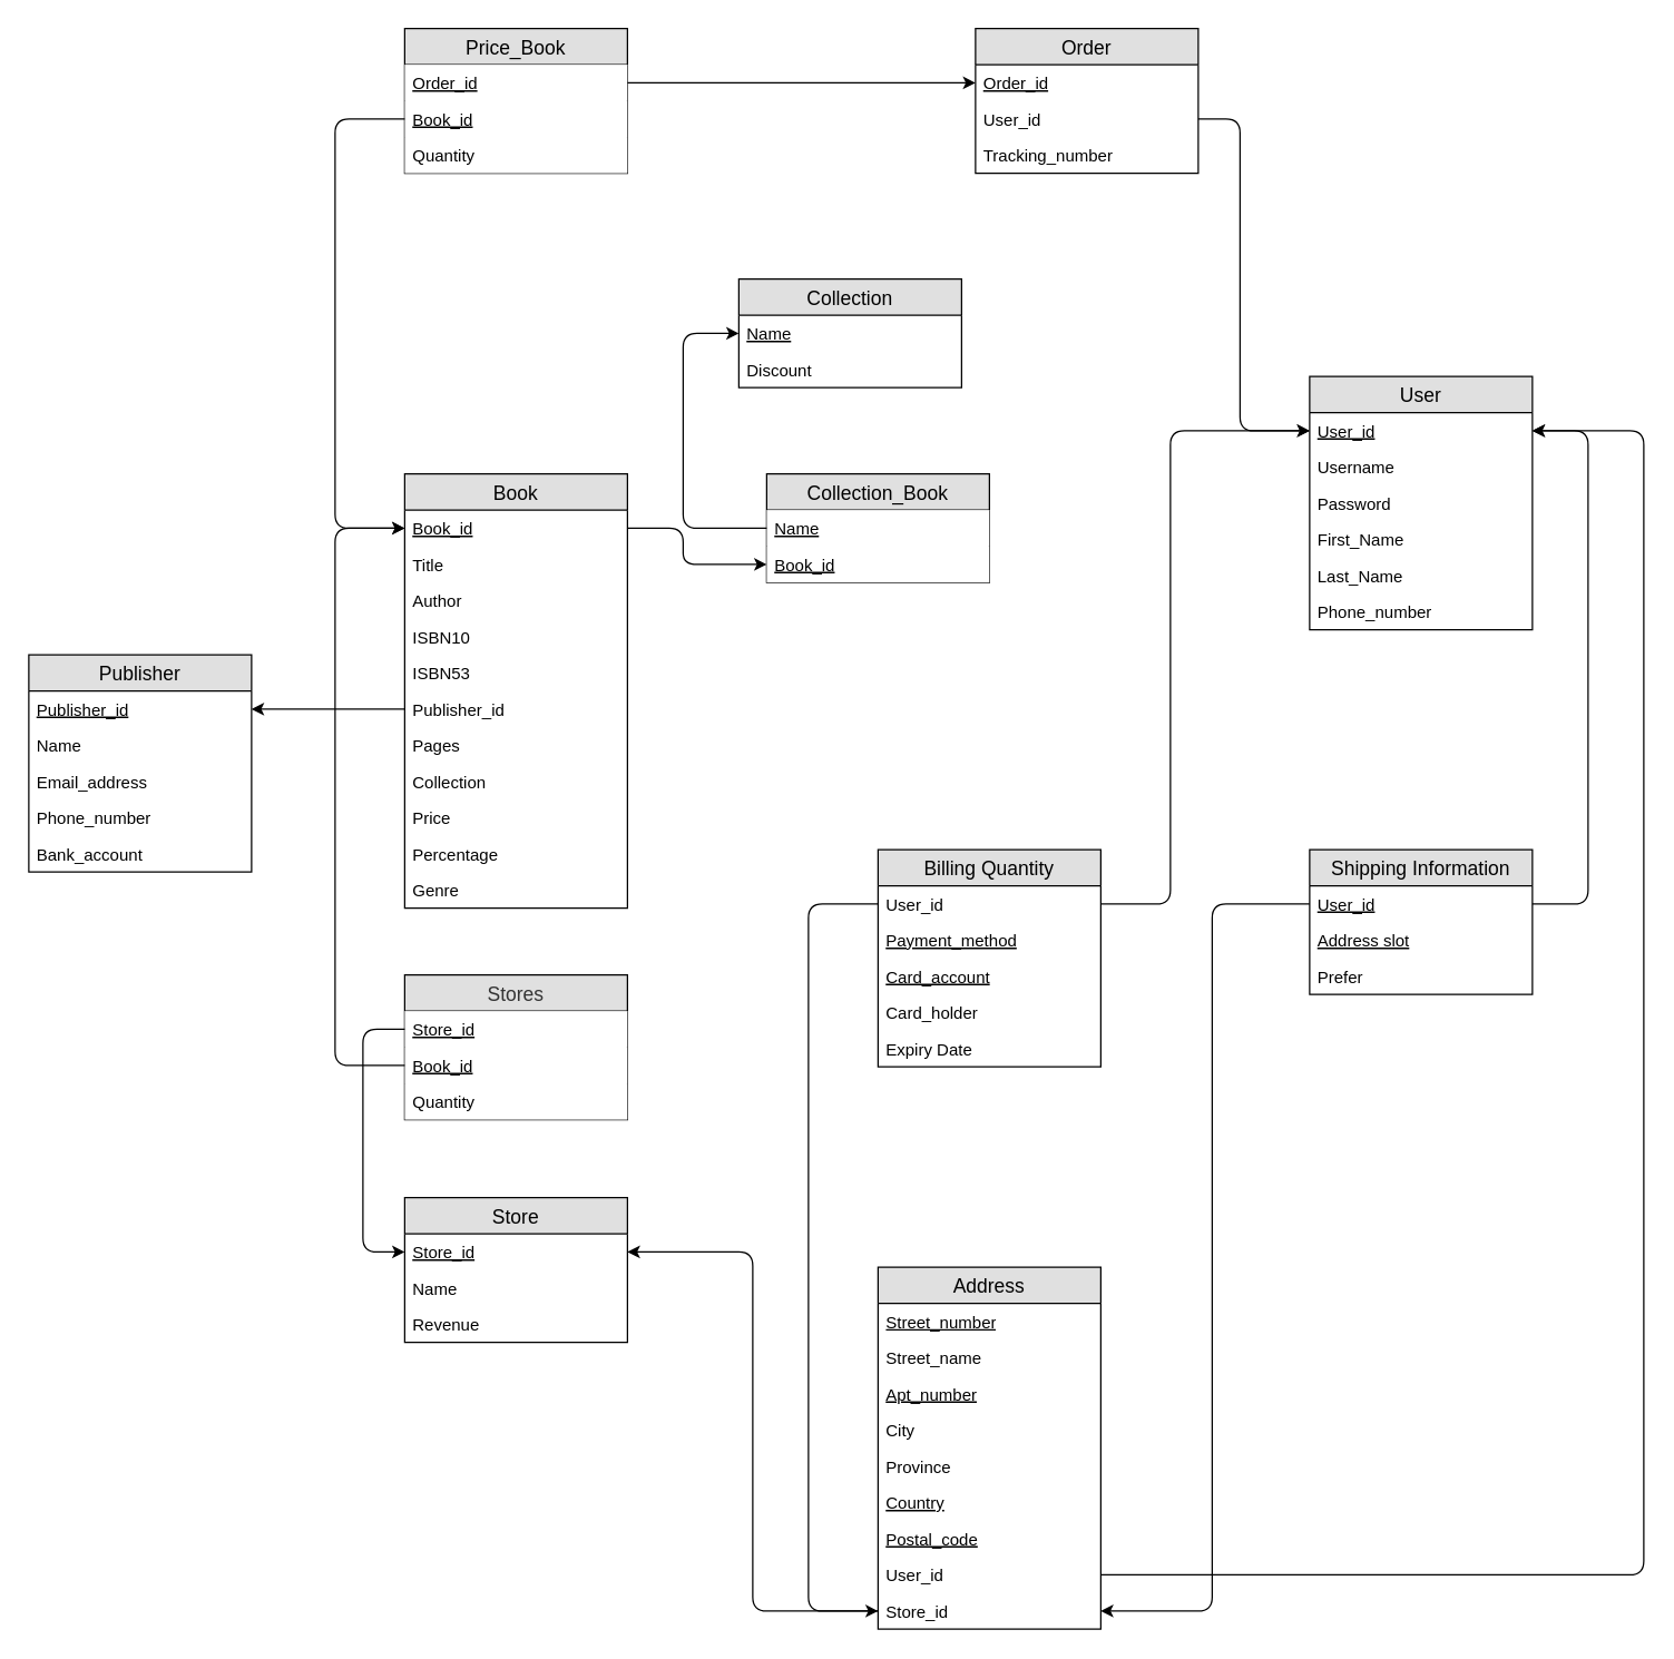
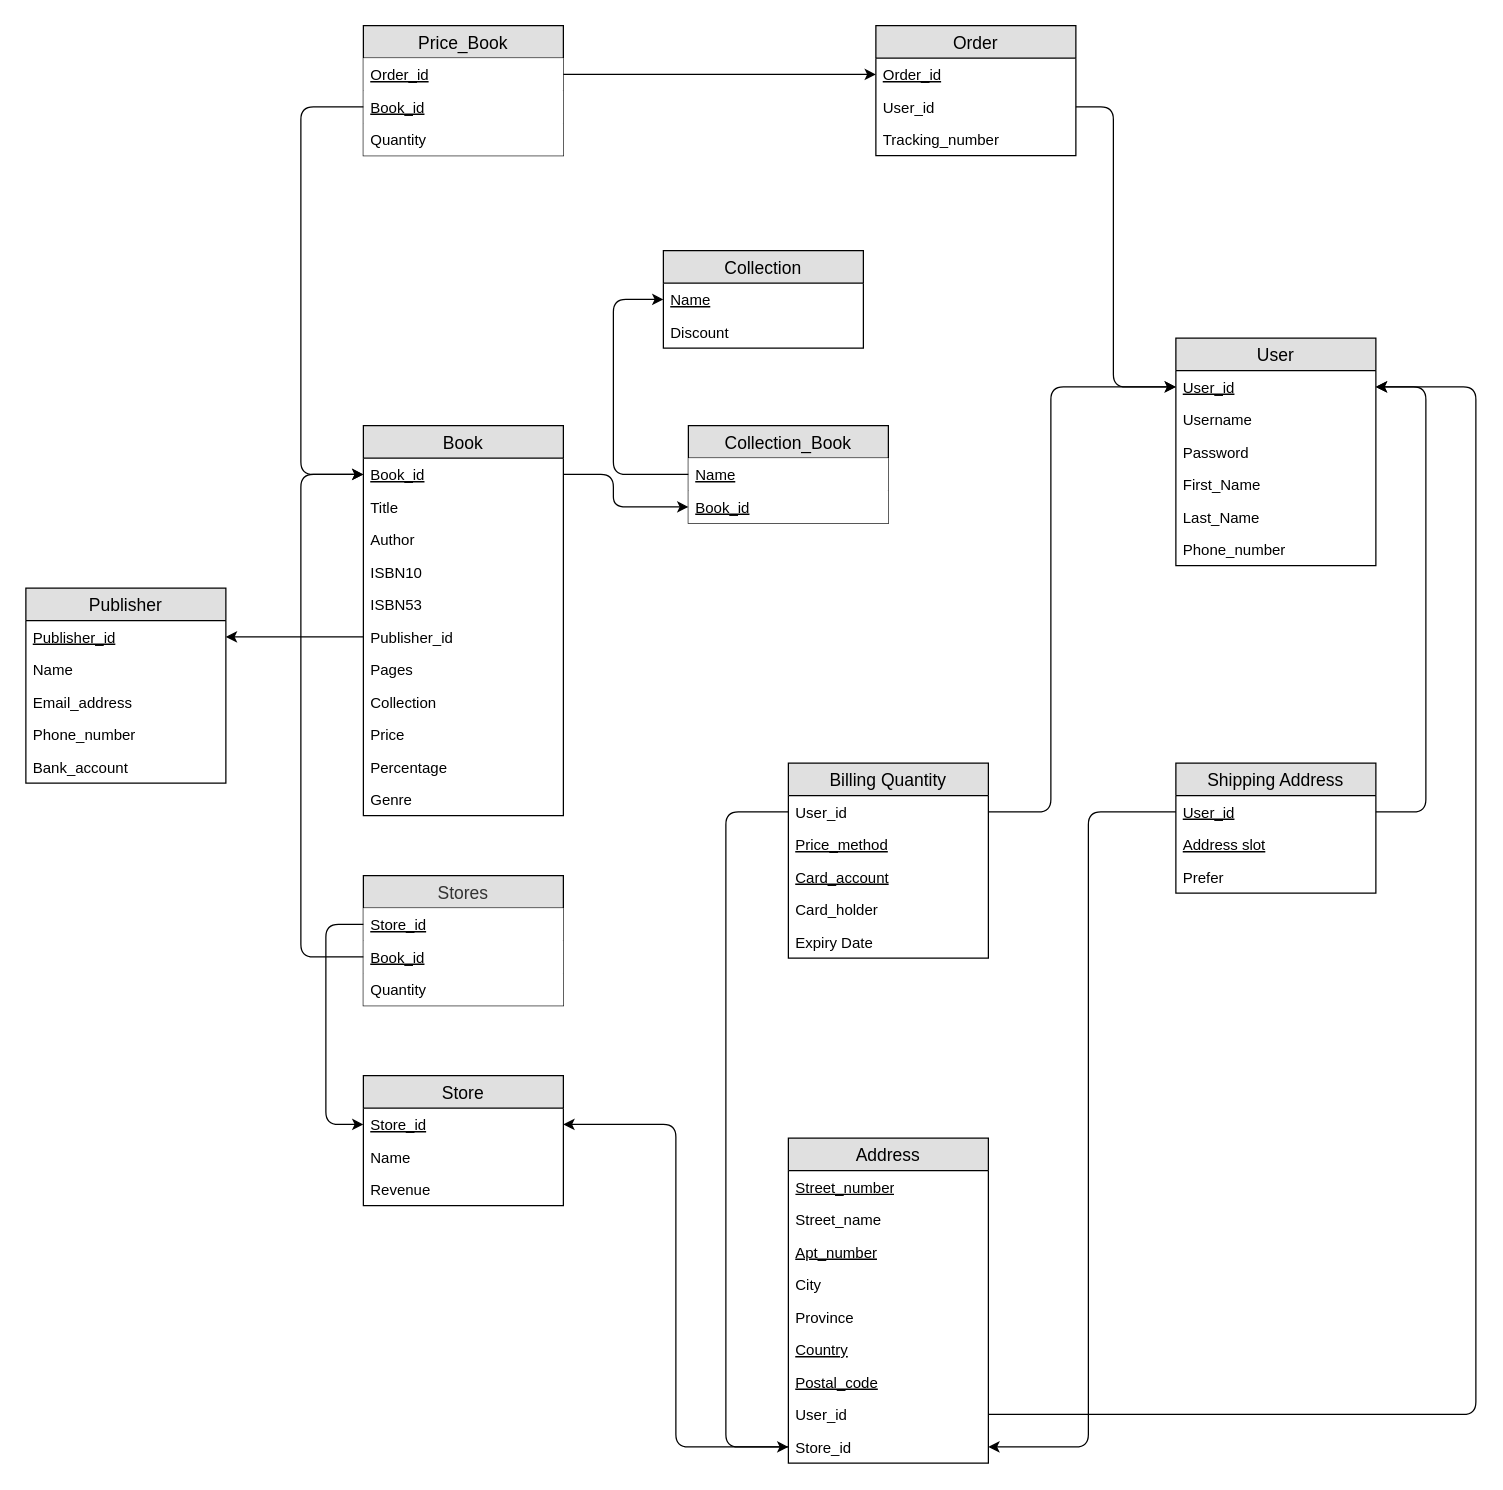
- <mxCell id="44" value="Shipping Information" style="swimlane;fontStyle=0;childLayout=stackLayout;horizontal=1;startSize=26;fillColor=#e0e0e0;horizontalStack=0;resizeParent=1;resizeParentMax=0;resizeLast=0;collapsible=1;marginBottom=0;swimlaneFillColor=#ffffff;align=center;fontSize=14;" parent="1" vertex="1"><mxGeometry x="940" y="610" width="160" height="104" as="geometry" /></mxCell>
+ <mxCell id="44" value="Shipping Address" style="swimlane;fontStyle=0;childLayout=stackLayout;horizontal=1;startSize=26;fillColor=#e0e0e0;horizontalStack=0;resizeParent=1;resizeParentMax=0;resizeLast=0;collapsible=1;marginBottom=0;swimlaneFillColor=#ffffff;align=center;fontSize=14;" parent="1" vertex="1"><mxGeometry x="940" y="610" width="160" height="104" as="geometry" /></mxCell>
- <mxCell id="40" value="Payment_method" style="text;strokeColor=none;fillColor=none;spacingLeft=4;spacingRight=4;overflow=hidden;rotatable=0;points=[[0,0.5],[1,0.5]];portConstraint=eastwest;fontSize=12;fontStyle=4" parent="38" vertex="1"><mxGeometry y="52" width="160" height="26" as="geometry" /></mxCell>
+ <mxCell id="40" value="Price_method" style="text;strokeColor=none;fillColor=none;spacingLeft=4;spacingRight=4;overflow=hidden;rotatable=0;points=[[0,0.5],[1,0.5]];portConstraint=eastwest;fontSize=12;fontStyle=4" parent="38" vertex="1"><mxGeometry y="52" width="160" height="26" as="geometry" /></mxCell>
